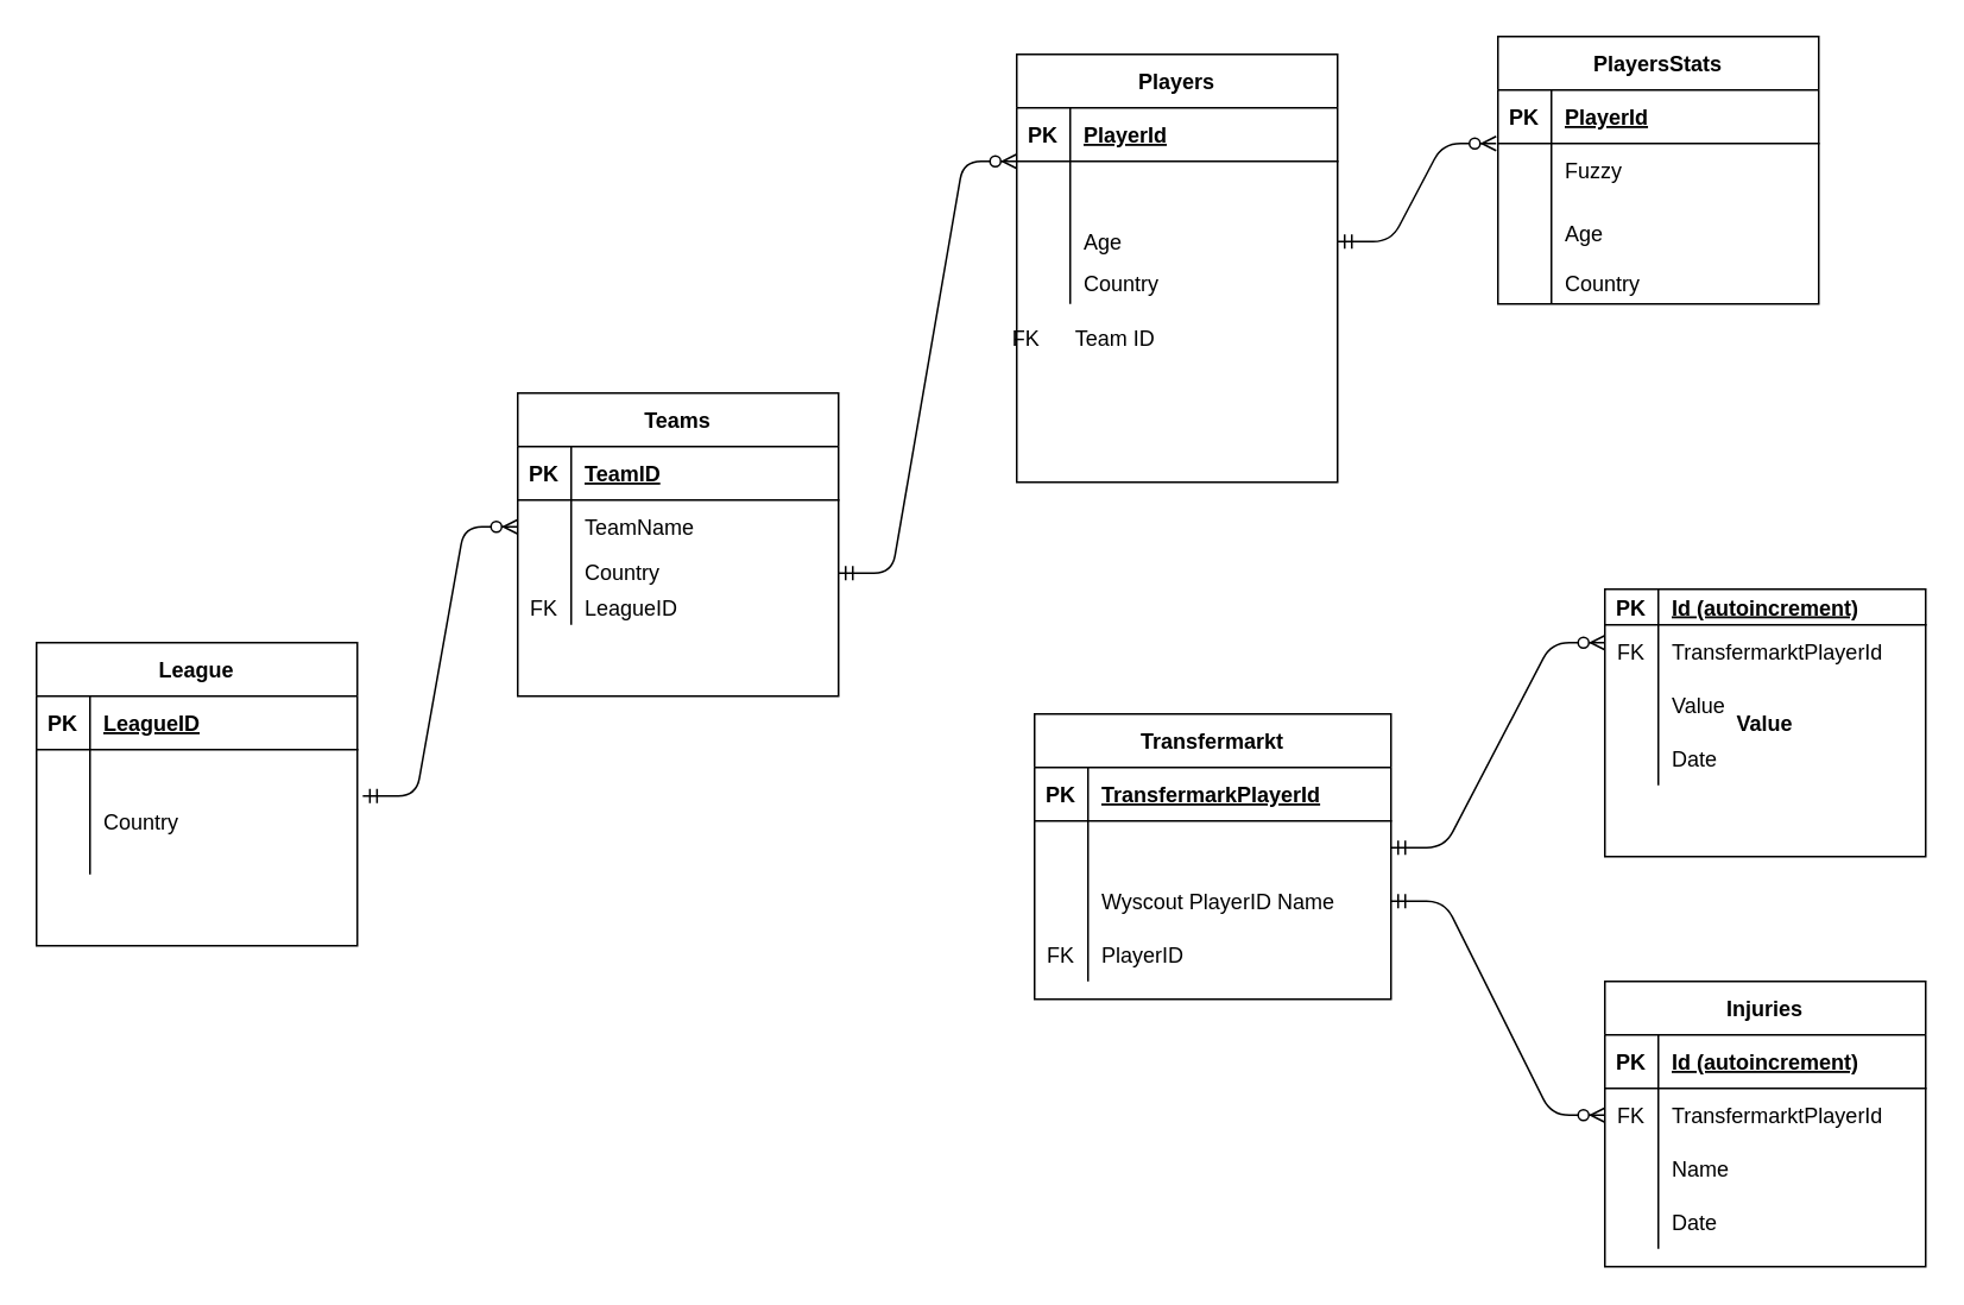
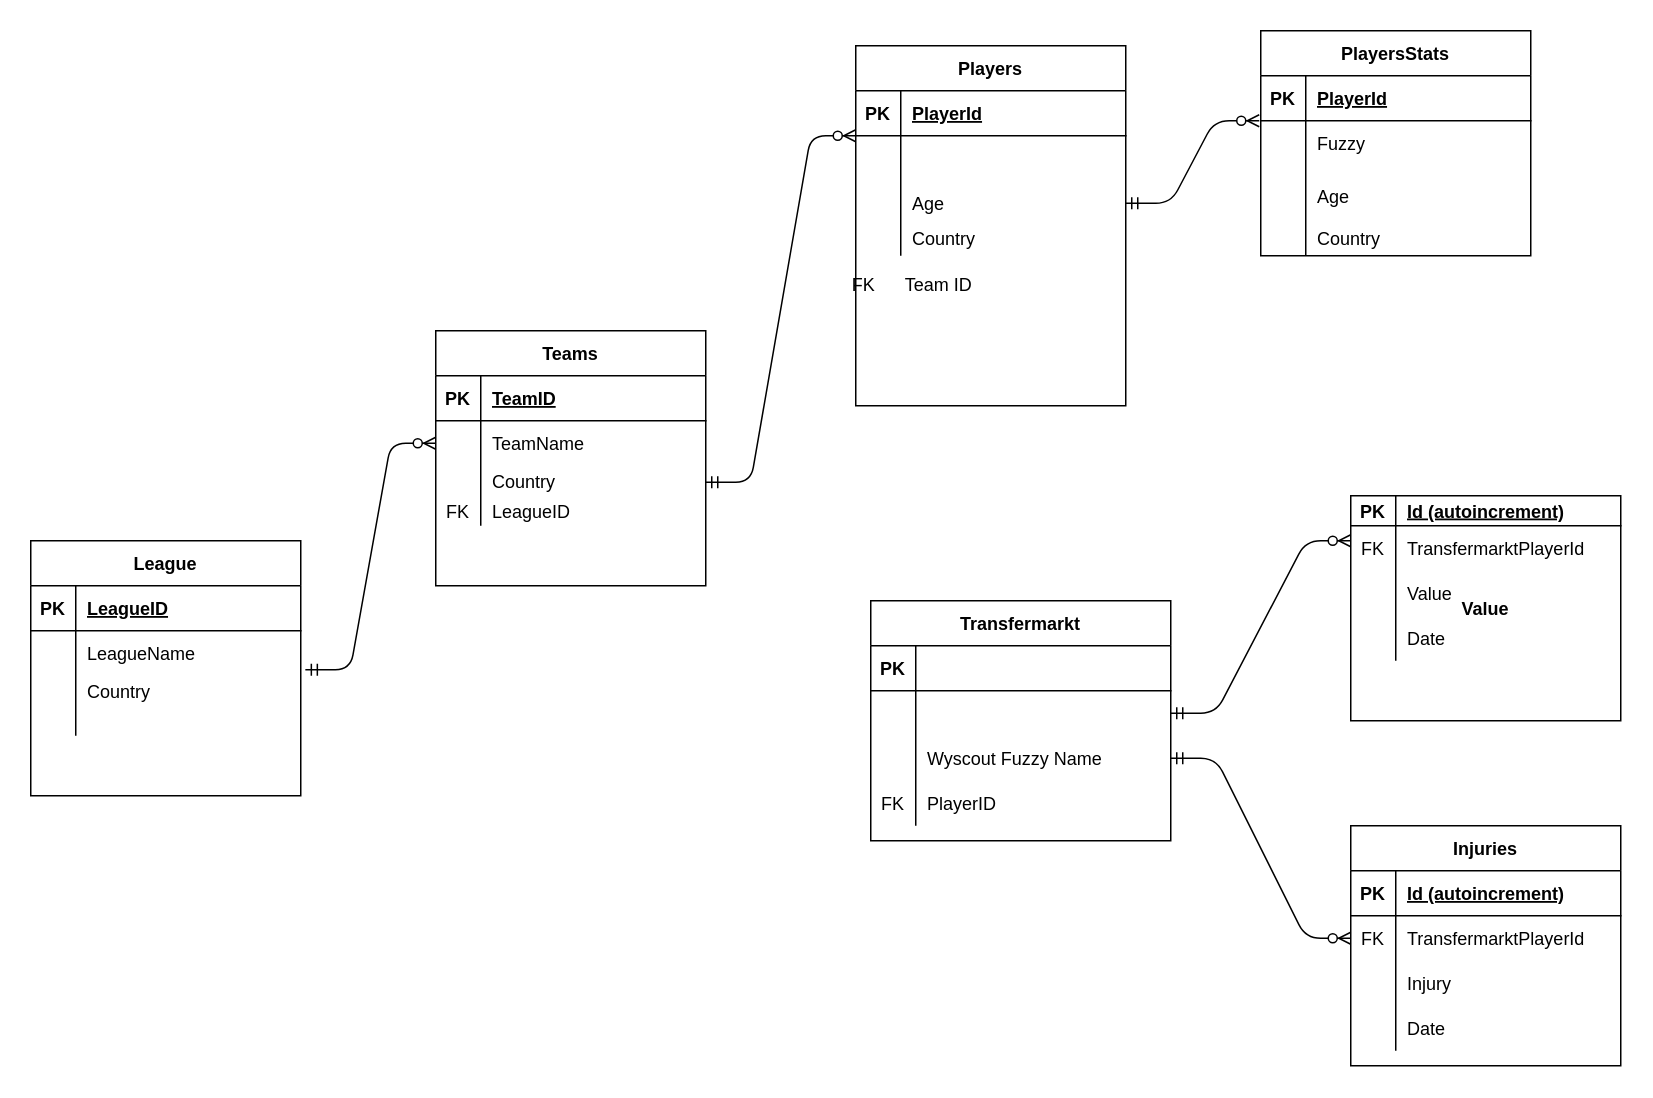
+ <mxCell id="62" value="LeagueName" style="shape=partialRectangle;connectable=0;fillColor=none;top=0;left=0;bottom=0;right=0;align=left;spacingLeft=6;overflow=hidden;" vertex="1" parent="60"><mxGeometry x="30" width="150" height="30" as="geometry" /></mxCell>
- <mxCell id="5" value="TransfermarkPlayerId" style="shape=partialRectangle;connectable=0;fillColor=none;top=0;left=0;bottom=0;right=0;align=left;spacingLeft=6;fontStyle=5;overflow=hidden;" vertex="1" parent="3"><mxGeometry x="30" width="170" height="30" as="geometry" /></mxCell>
- <mxCell id="10" value="Wyscout PlayerID Name" style="shape=partialRectangle;connectable=0;fillColor=none;top=0;left=0;bottom=0;right=0;align=left;spacingLeft=6;overflow=hidden;" vertex="1" parent="8"><mxGeometry x="30" width="170" height="30" as="geometry" /></mxCell>
+ <mxCell id="10" value="Wyscout Fuzzy Name" style="shape=partialRectangle;connectable=0;fillColor=none;top=0;left=0;bottom=0;right=0;align=left;spacingLeft=6;overflow=hidden;" vertex="1" parent="8"><mxGeometry x="30" width="170" height="30" as="geometry" /></mxCell>
- <mxCell id="23" value="Name" style="shape=partialRectangle;connectable=0;fillColor=none;top=0;left=0;bottom=0;right=0;align=left;spacingLeft=6;overflow=hidden;" vertex="1" parent="21"><mxGeometry x="30" width="150" height="30" as="geometry" /></mxCell>
+ <mxCell id="23" value="Injury" style="shape=partialRectangle;connectable=0;fillColor=none;top=0;left=0;bottom=0;right=0;align=left;spacingLeft=6;overflow=hidden;" vertex="1" parent="21"><mxGeometry x="30" width="150" height="30" as="geometry" /></mxCell>
